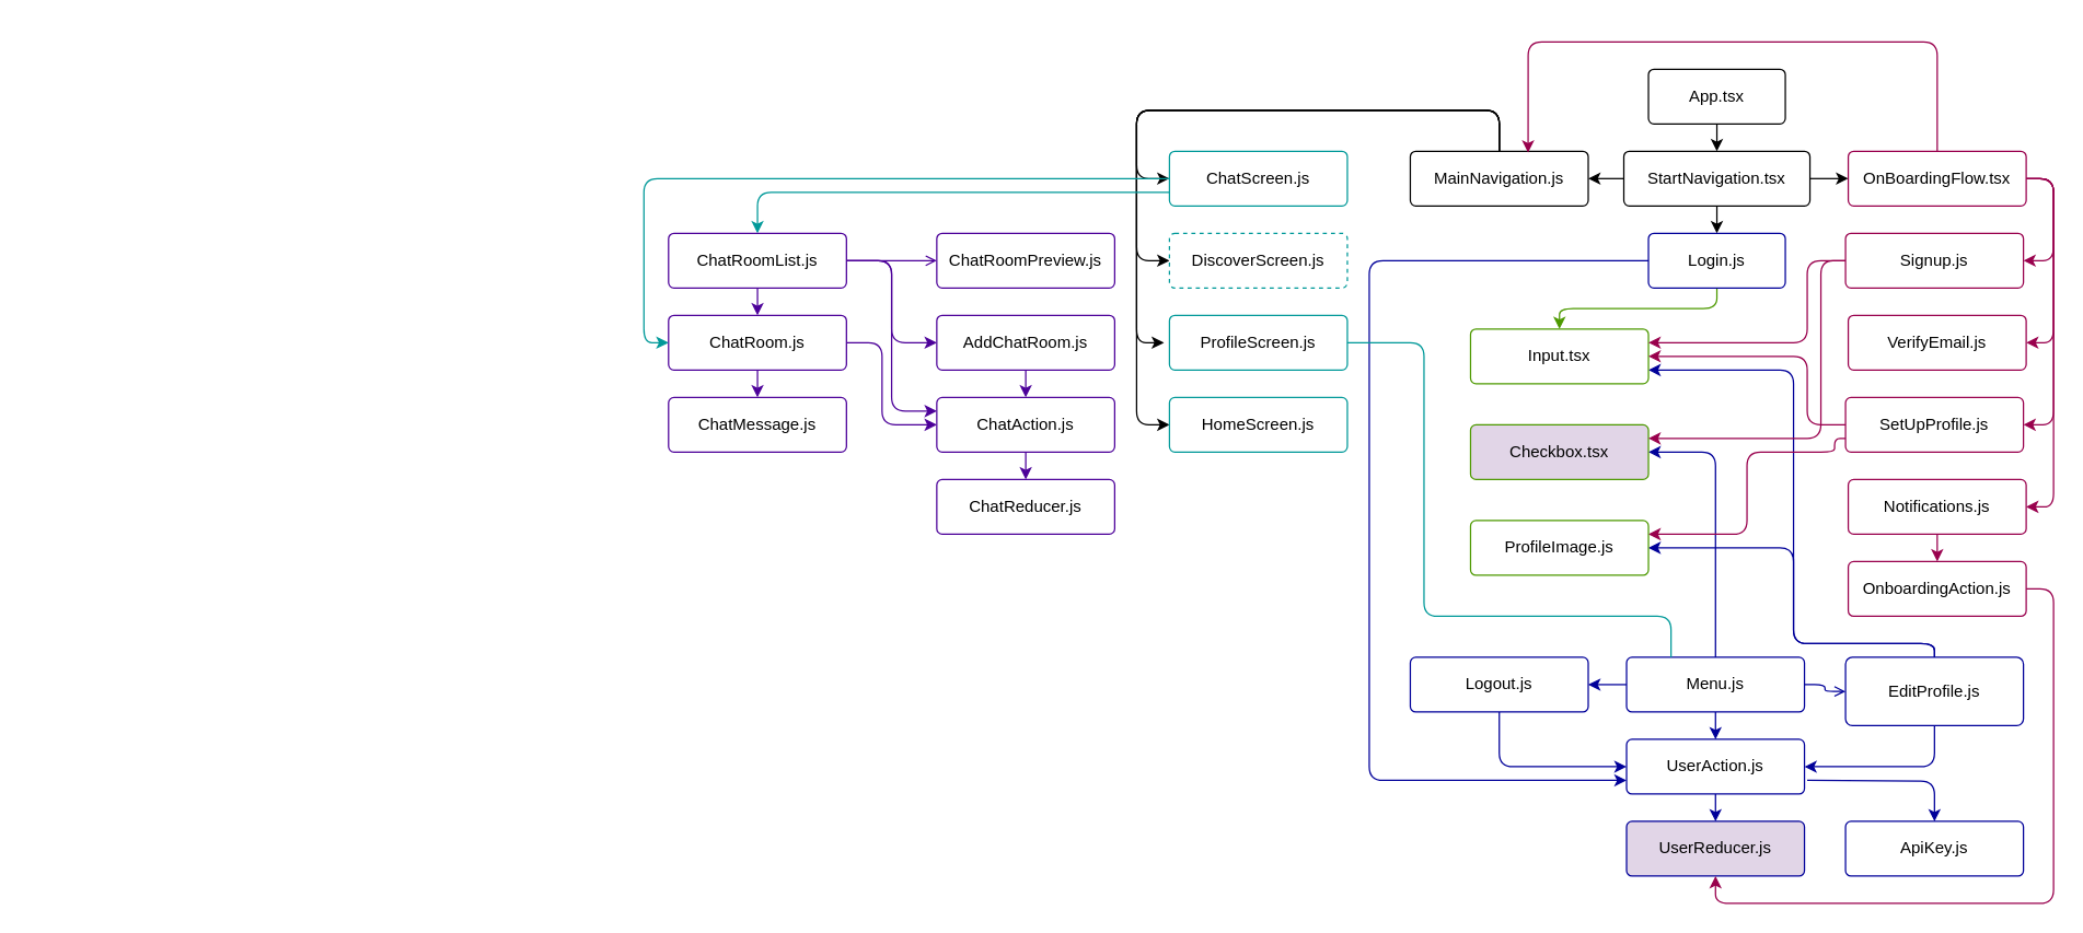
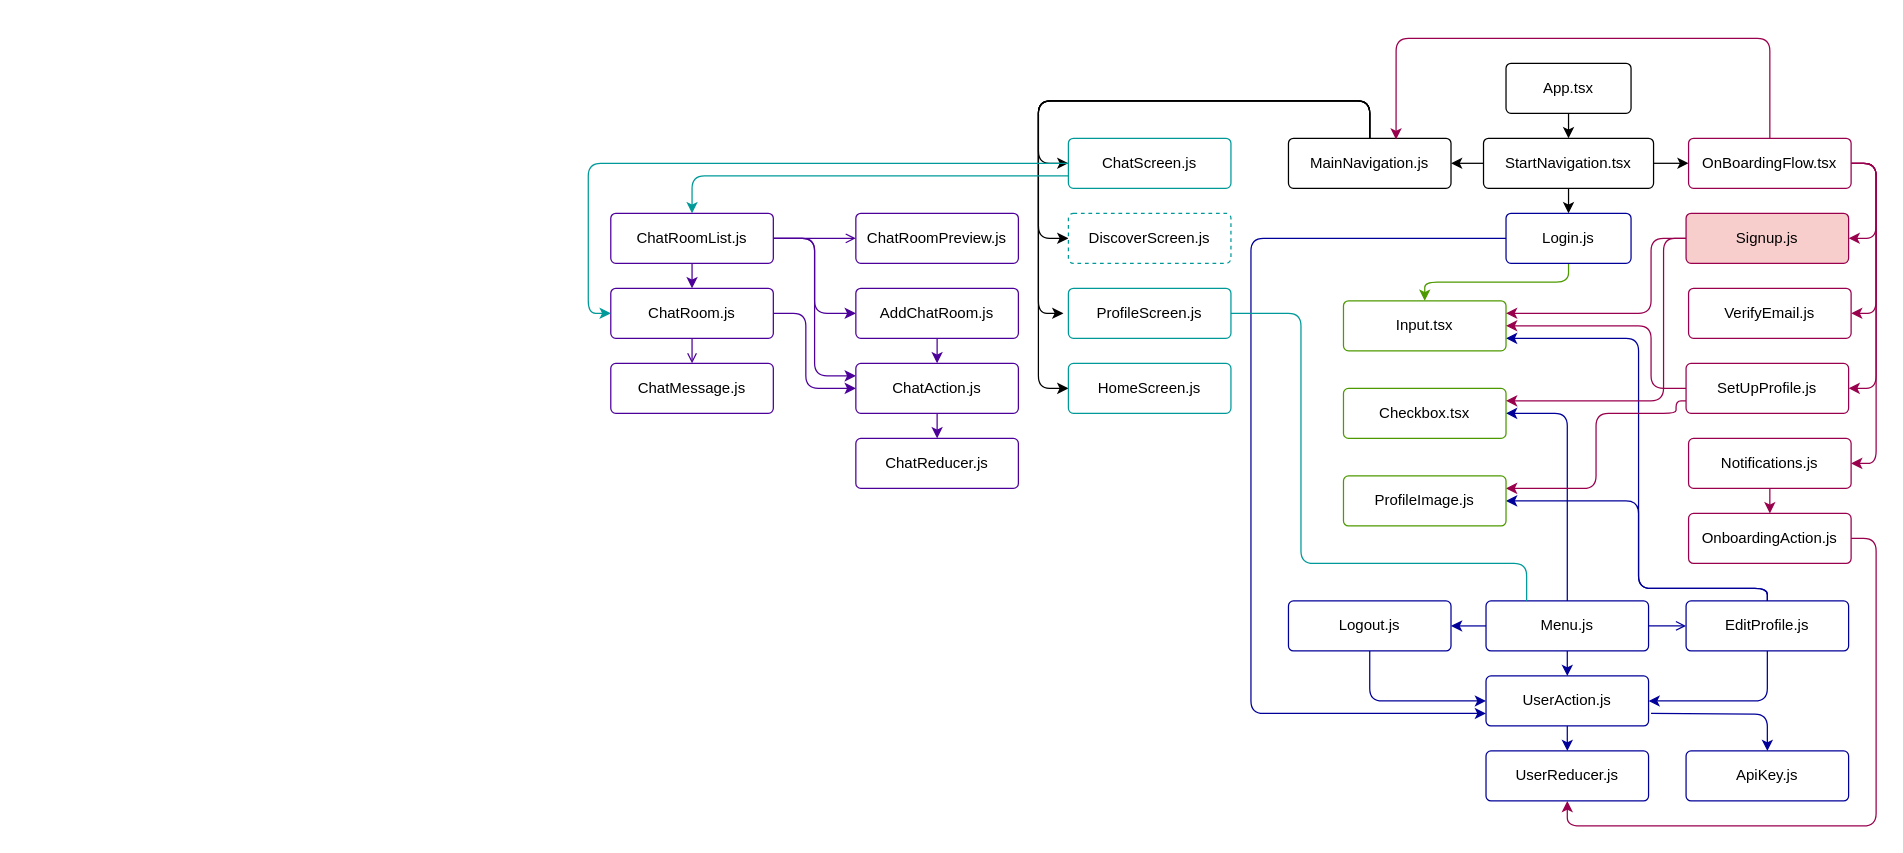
- <mxCell id="62" value="Signup.js" style="rounded=1;arcSize=10;whiteSpace=wrap;html=1;align=center;strokeColor=#99004D;" parent="1" vertex="1"><mxGeometry x="1348" y="170" width="130" height="40" as="geometry" /></mxCell>
+ <mxCell id="62" value="Signup.js" style="rounded=1;arcSize=10;whiteSpace=wrap;html=1;align=center;strokeColor=#99004D;fillColor=#f8cecc;" parent="1" vertex="1"><mxGeometry x="1348" y="170" width="130" height="40" as="geometry" /></mxCell>
- <mxCell id="37" style="edgeStyle=none;html=1;exitX=0.5;exitY=1;exitDx=0;exitDy=0;entryX=0.5;entryY=0;entryDx=0;entryDy=0;strokeColor=#4C0099;" parent="1" source="39" target="43" edge="1"><mxGeometry relative="1" as="geometry" /></mxCell>
+ <mxCell id="37" style="edgeStyle=none;html=1;exitX=0.5;exitY=1;exitDx=0;exitDy=0;entryX=0.5;entryY=0;entryDx=0;entryDy=0;strokeColor=#4C0099;endArrow=open;" parent="1" source="39" target="43" edge="1"><mxGeometry relative="1" as="geometry" /></mxCell>
- <mxCell id="59" value="Checkbox.tsx" style="rounded=1;arcSize=10;whiteSpace=wrap;html=1;align=center;strokeColor=#4D9900;fillColor=#e1d5e7;" parent="1" vertex="1"><mxGeometry x="1074" y="310" width="130" height="40" as="geometry" /></mxCell>
+ <mxCell id="59" value="Checkbox.tsx" style="rounded=1;arcSize=10;whiteSpace=wrap;html=1;align=center;strokeColor=#4D9900;" parent="1" vertex="1"><mxGeometry x="1074" y="310" width="130" height="40" as="geometry" /></mxCell>
- <mxCell id="56" value="EditProfile.js" style="rounded=1;arcSize=10;whiteSpace=wrap;html=1;align=center;strokeColor=#000099;" parent="1" vertex="1"><mxGeometry x="1348" y="480" width="130" height="50" as="geometry" /></mxCell>
+ <mxCell id="56" value="EditProfile.js" style="rounded=1;arcSize=10;whiteSpace=wrap;html=1;align=center;strokeColor=#000099;" parent="1" vertex="1"><mxGeometry x="1348" y="480" width="130" height="40" as="geometry" /></mxCell>
- <mxCell id="52" value="UserReducer.js" style="rounded=1;arcSize=10;whiteSpace=wrap;html=1;align=center;strokeColor=#000099;fillColor=#e1d5e7;" parent="1" vertex="1"><mxGeometry x="1188" y="600" width="130" height="40" as="geometry" /></mxCell>
+ <mxCell id="52" value="UserReducer.js" style="rounded=1;arcSize=10;whiteSpace=wrap;html=1;align=center;strokeColor=#000099;" parent="1" vertex="1"><mxGeometry x="1188" y="600" width="130" height="40" as="geometry" /></mxCell>
